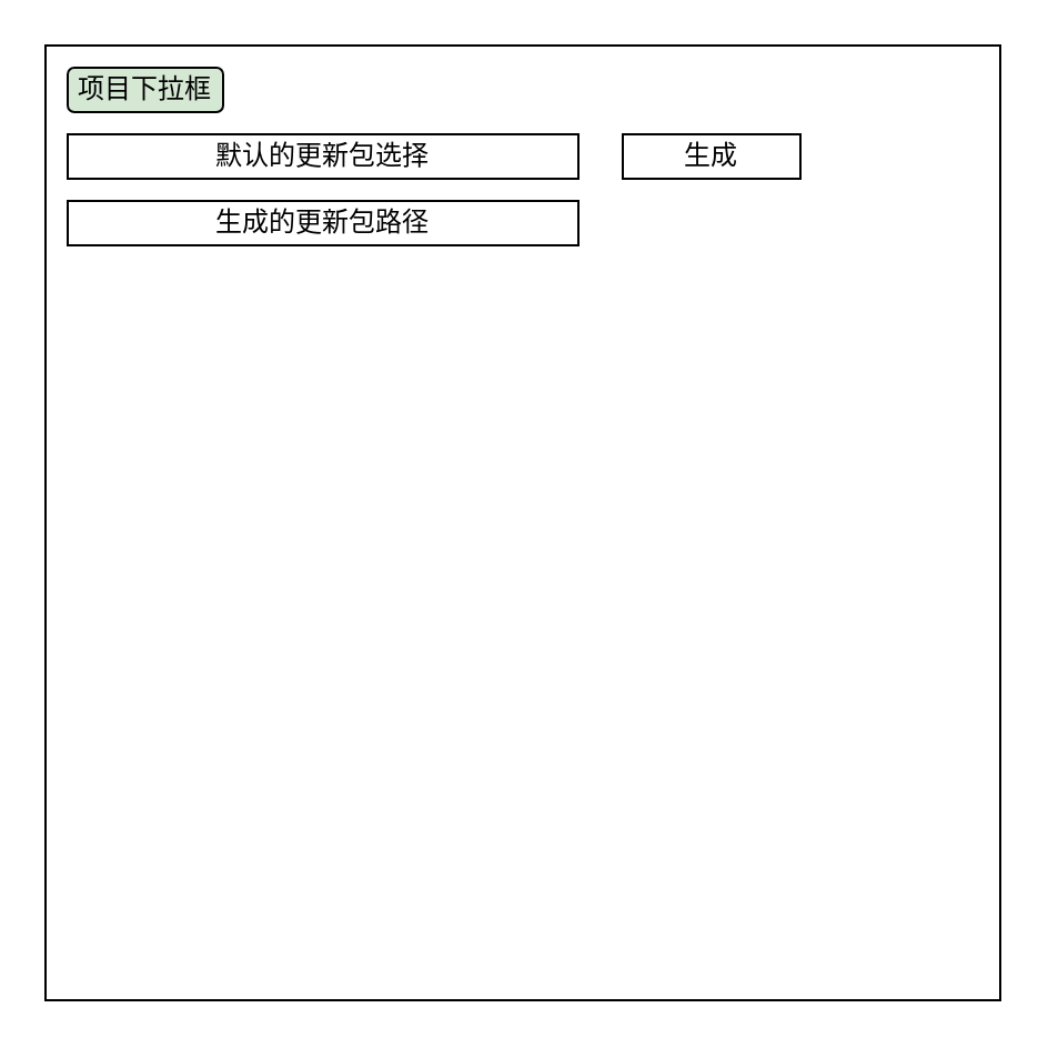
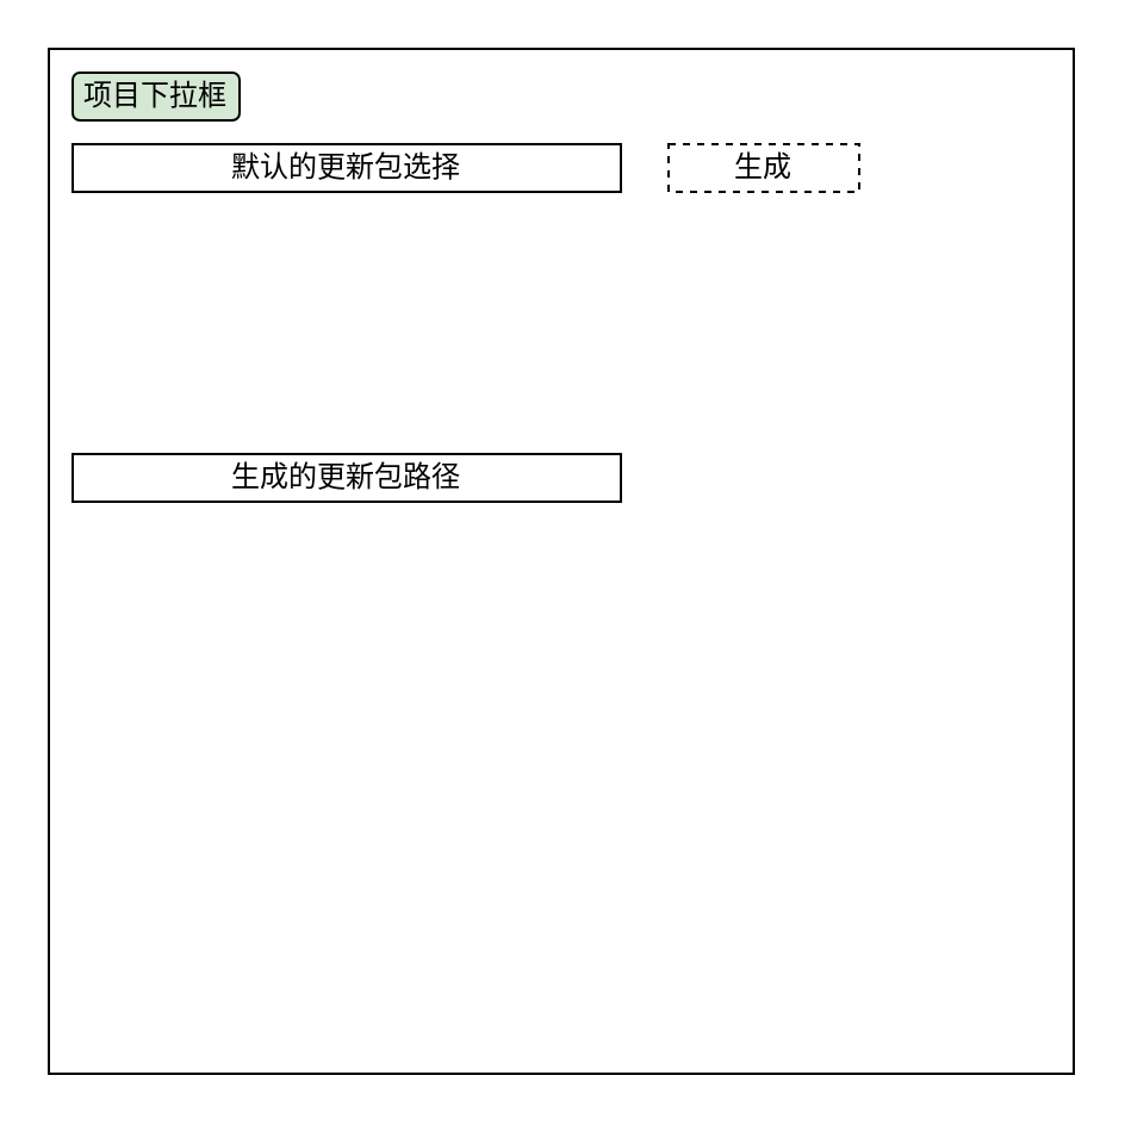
- <mxCell id="5" value="生成" style="rounded=0;whiteSpace=wrap;html=1;" vertex="1" parent="1"><mxGeometry x="280" y="60" width="80" height="20" as="geometry" /></mxCell>
+ <mxCell id="5" value="生成" style="rounded=0;whiteSpace=wrap;html=1;dashed=1;" vertex="1" parent="1"><mxGeometry x="280" y="60" width="80" height="20" as="geometry" /></mxCell>
- <mxCell id="6" value="生成的更新包路径" style="rounded=0;whiteSpace=wrap;html=1;" vertex="1" parent="1"><mxGeometry x="30" y="90" width="230" height="20" as="geometry" /></mxCell>
+ <mxCell id="6" value="生成的更新包路径" style="rounded=0;whiteSpace=wrap;html=1;" vertex="1" parent="1"><mxGeometry x="30" y="190" width="230" height="20" as="geometry" /></mxCell>
